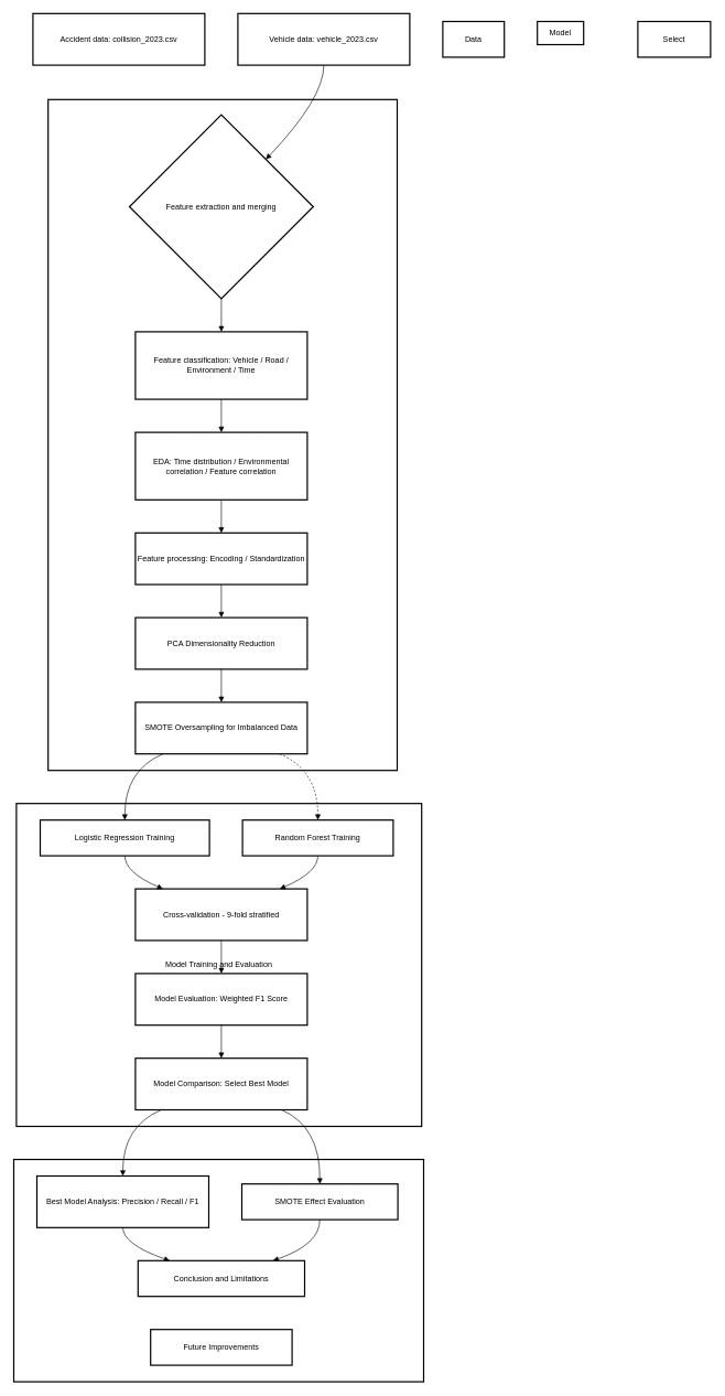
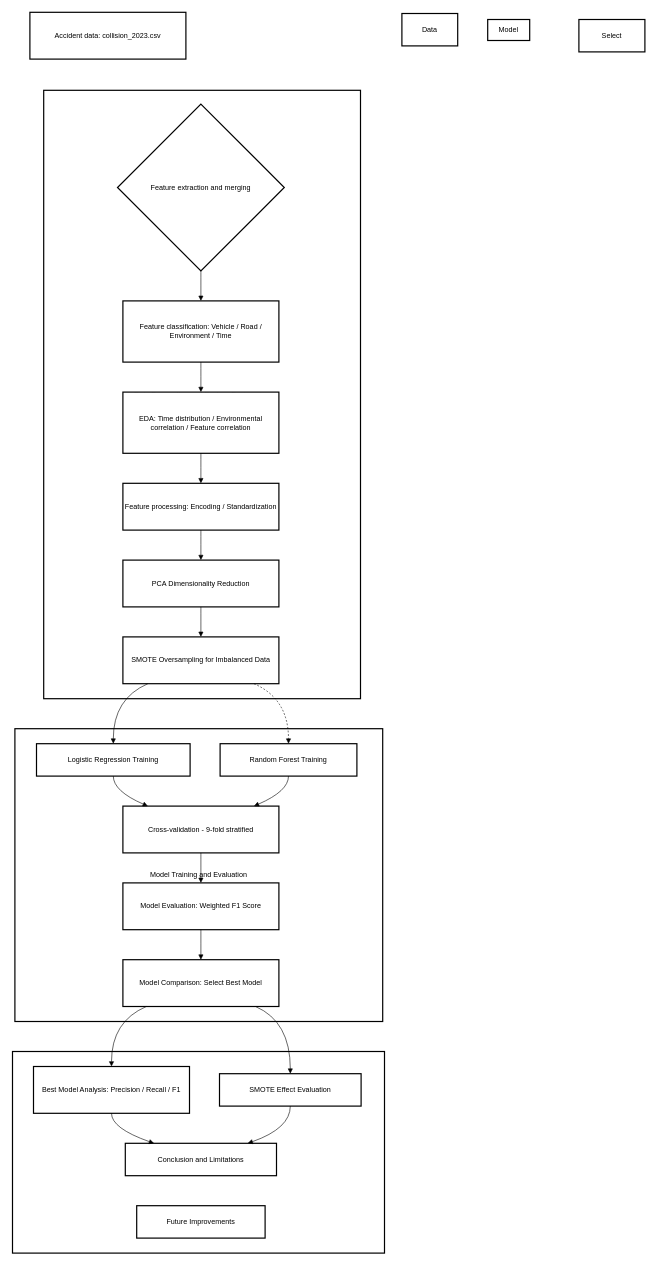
- <mxCell id="7" value="Vehicle data: vehicle_2023.csv" style="whiteSpace=wrap;strokeWidth=2;" vertex="1" parent="1"><mxGeometry x="359" y="20" width="260" height="78" as="geometry" /></mxCell>
- <mxCell id="22" value="Data" style="whiteSpace=wrap;strokeWidth=2;" vertex="1" parent="1"><mxGeometry x="669" y="32" width="93" height="54" as="geometry" /></mxCell>
+ <mxCell id="22" value="Data" style="whiteSpace=wrap;strokeWidth=2;" vertex="1" parent="1"><mxGeometry x="669" y="22" width="93" height="54" as="geometry" /></mxCell>
- <mxCell id="25" value="" style="curved=1;startArrow=none;endArrow=block;exitX=0.5;exitY=1;entryX=0.97;entryY=0;rounded=0;" edge="1" parent="1" source="7" target="6"><mxGeometry relative="1" as="geometry"><Array as="points"><mxPoint x="489" y="148" /></Array></mxGeometry></mxCell>
